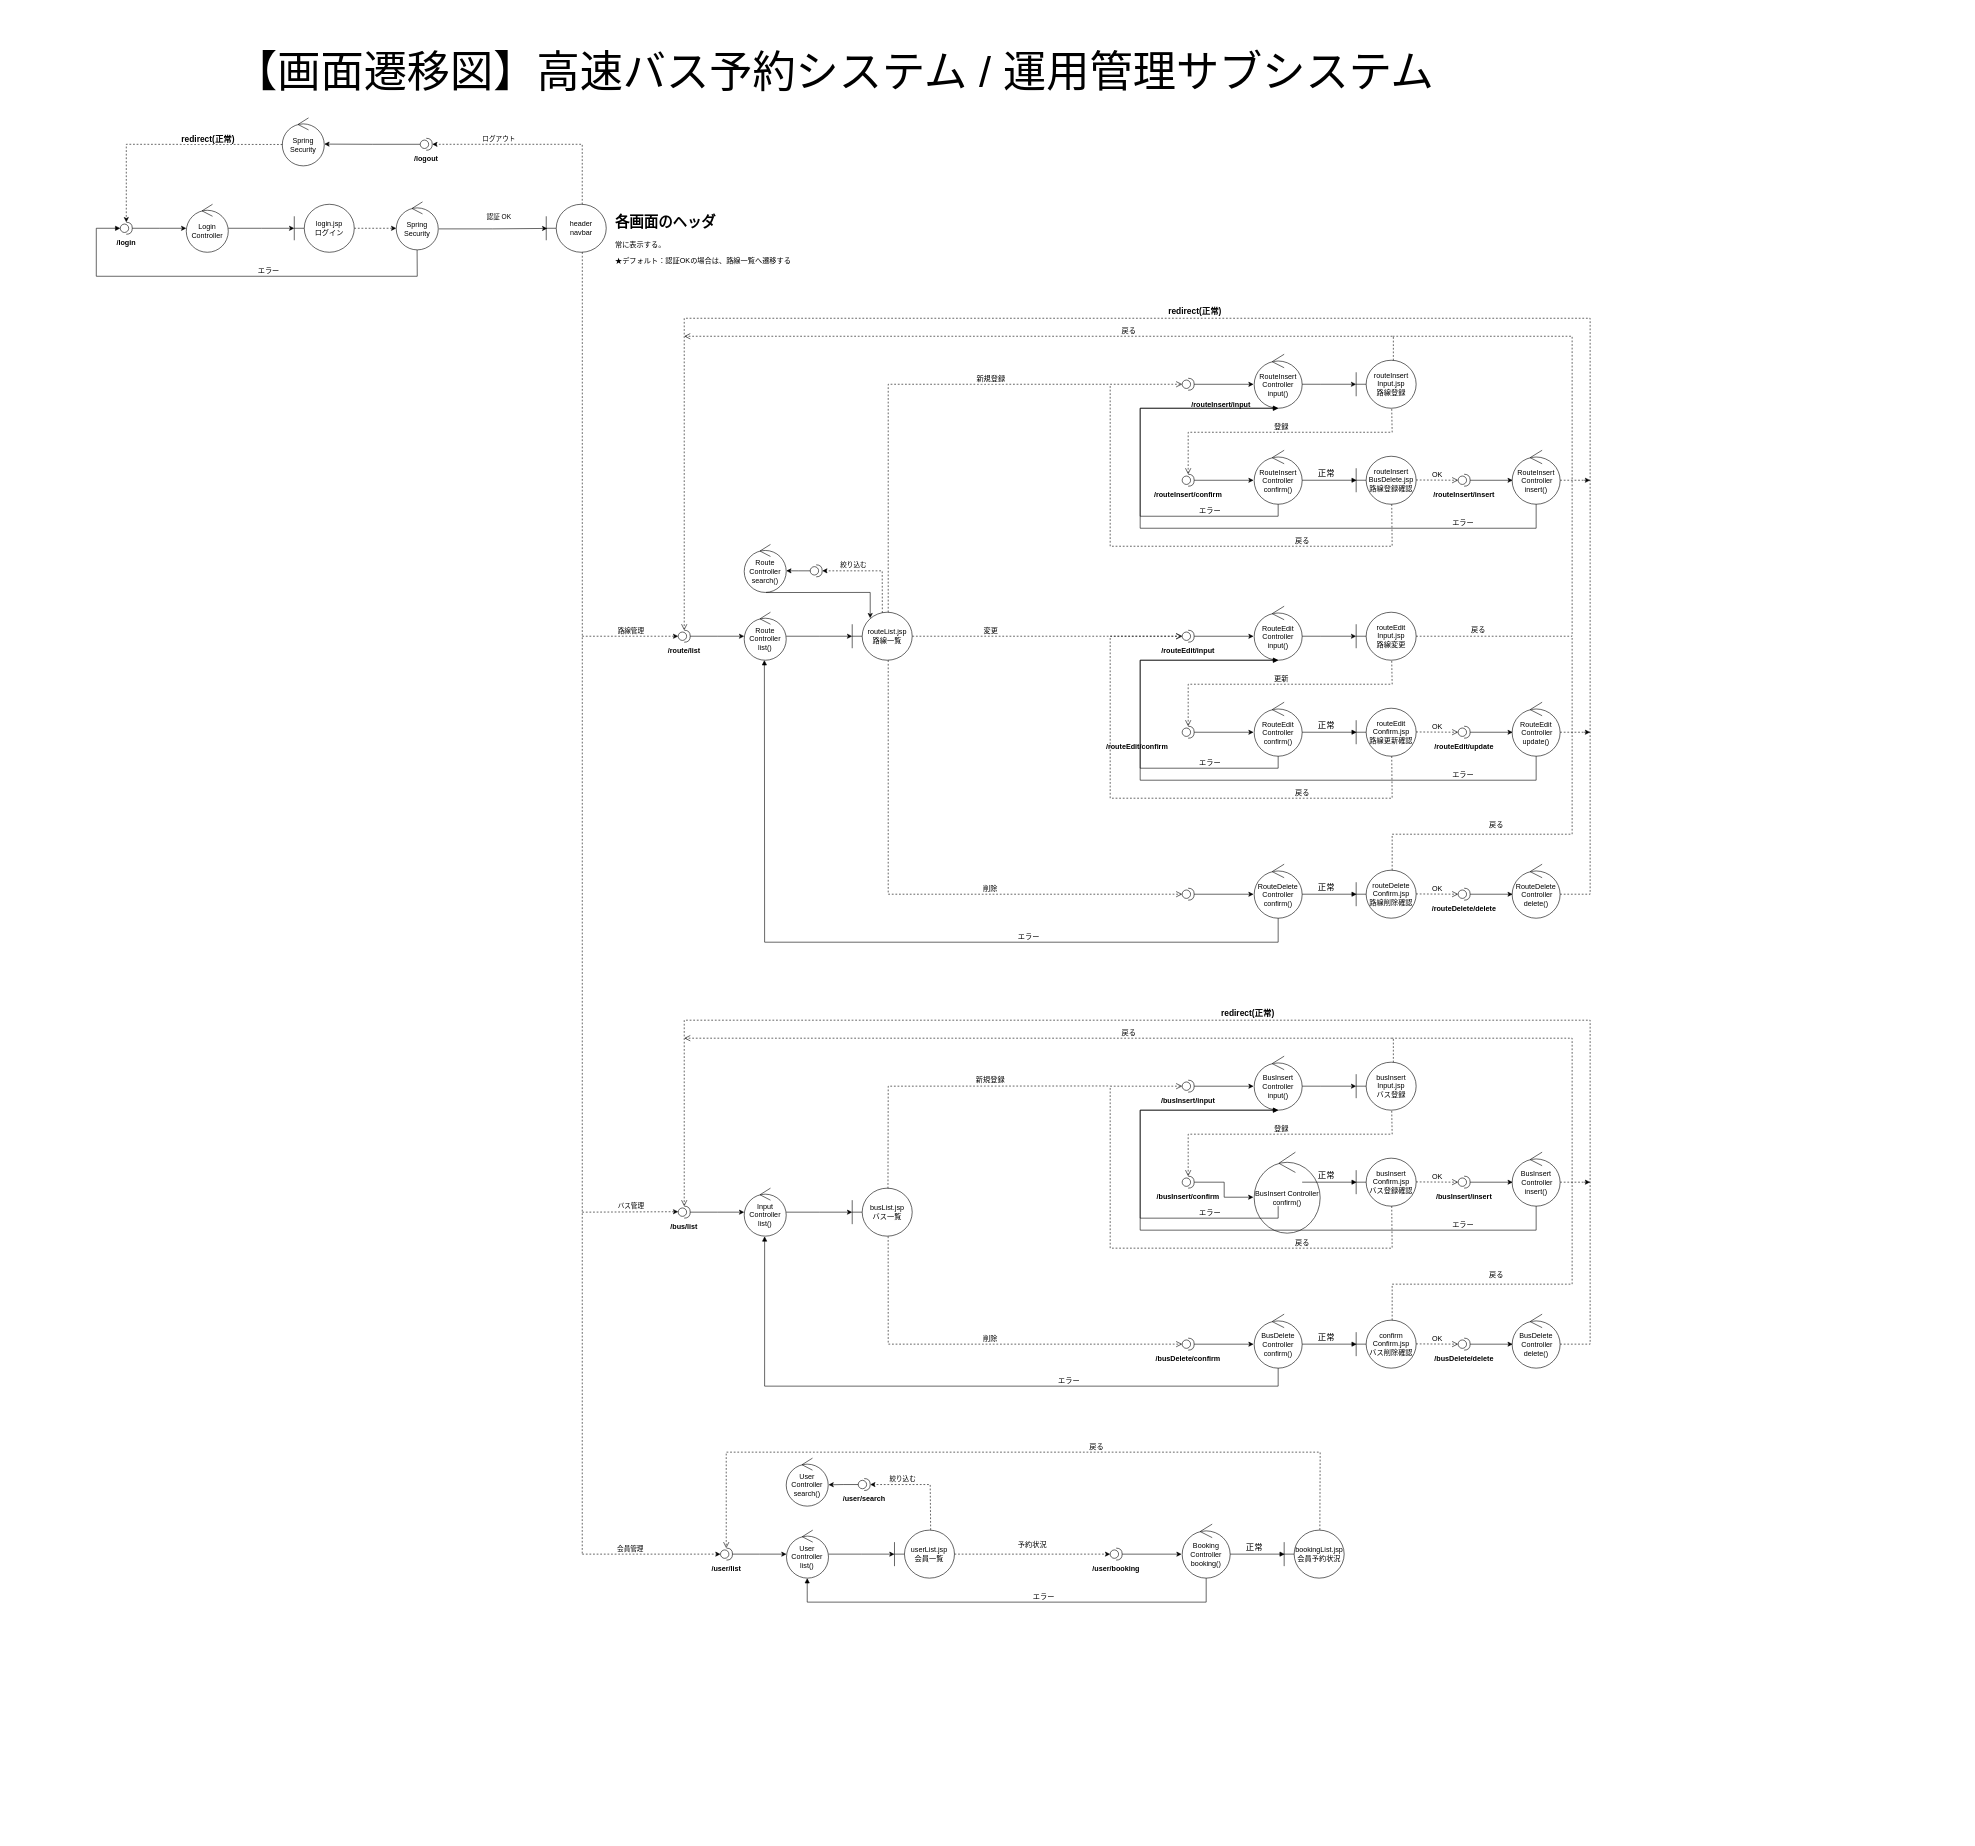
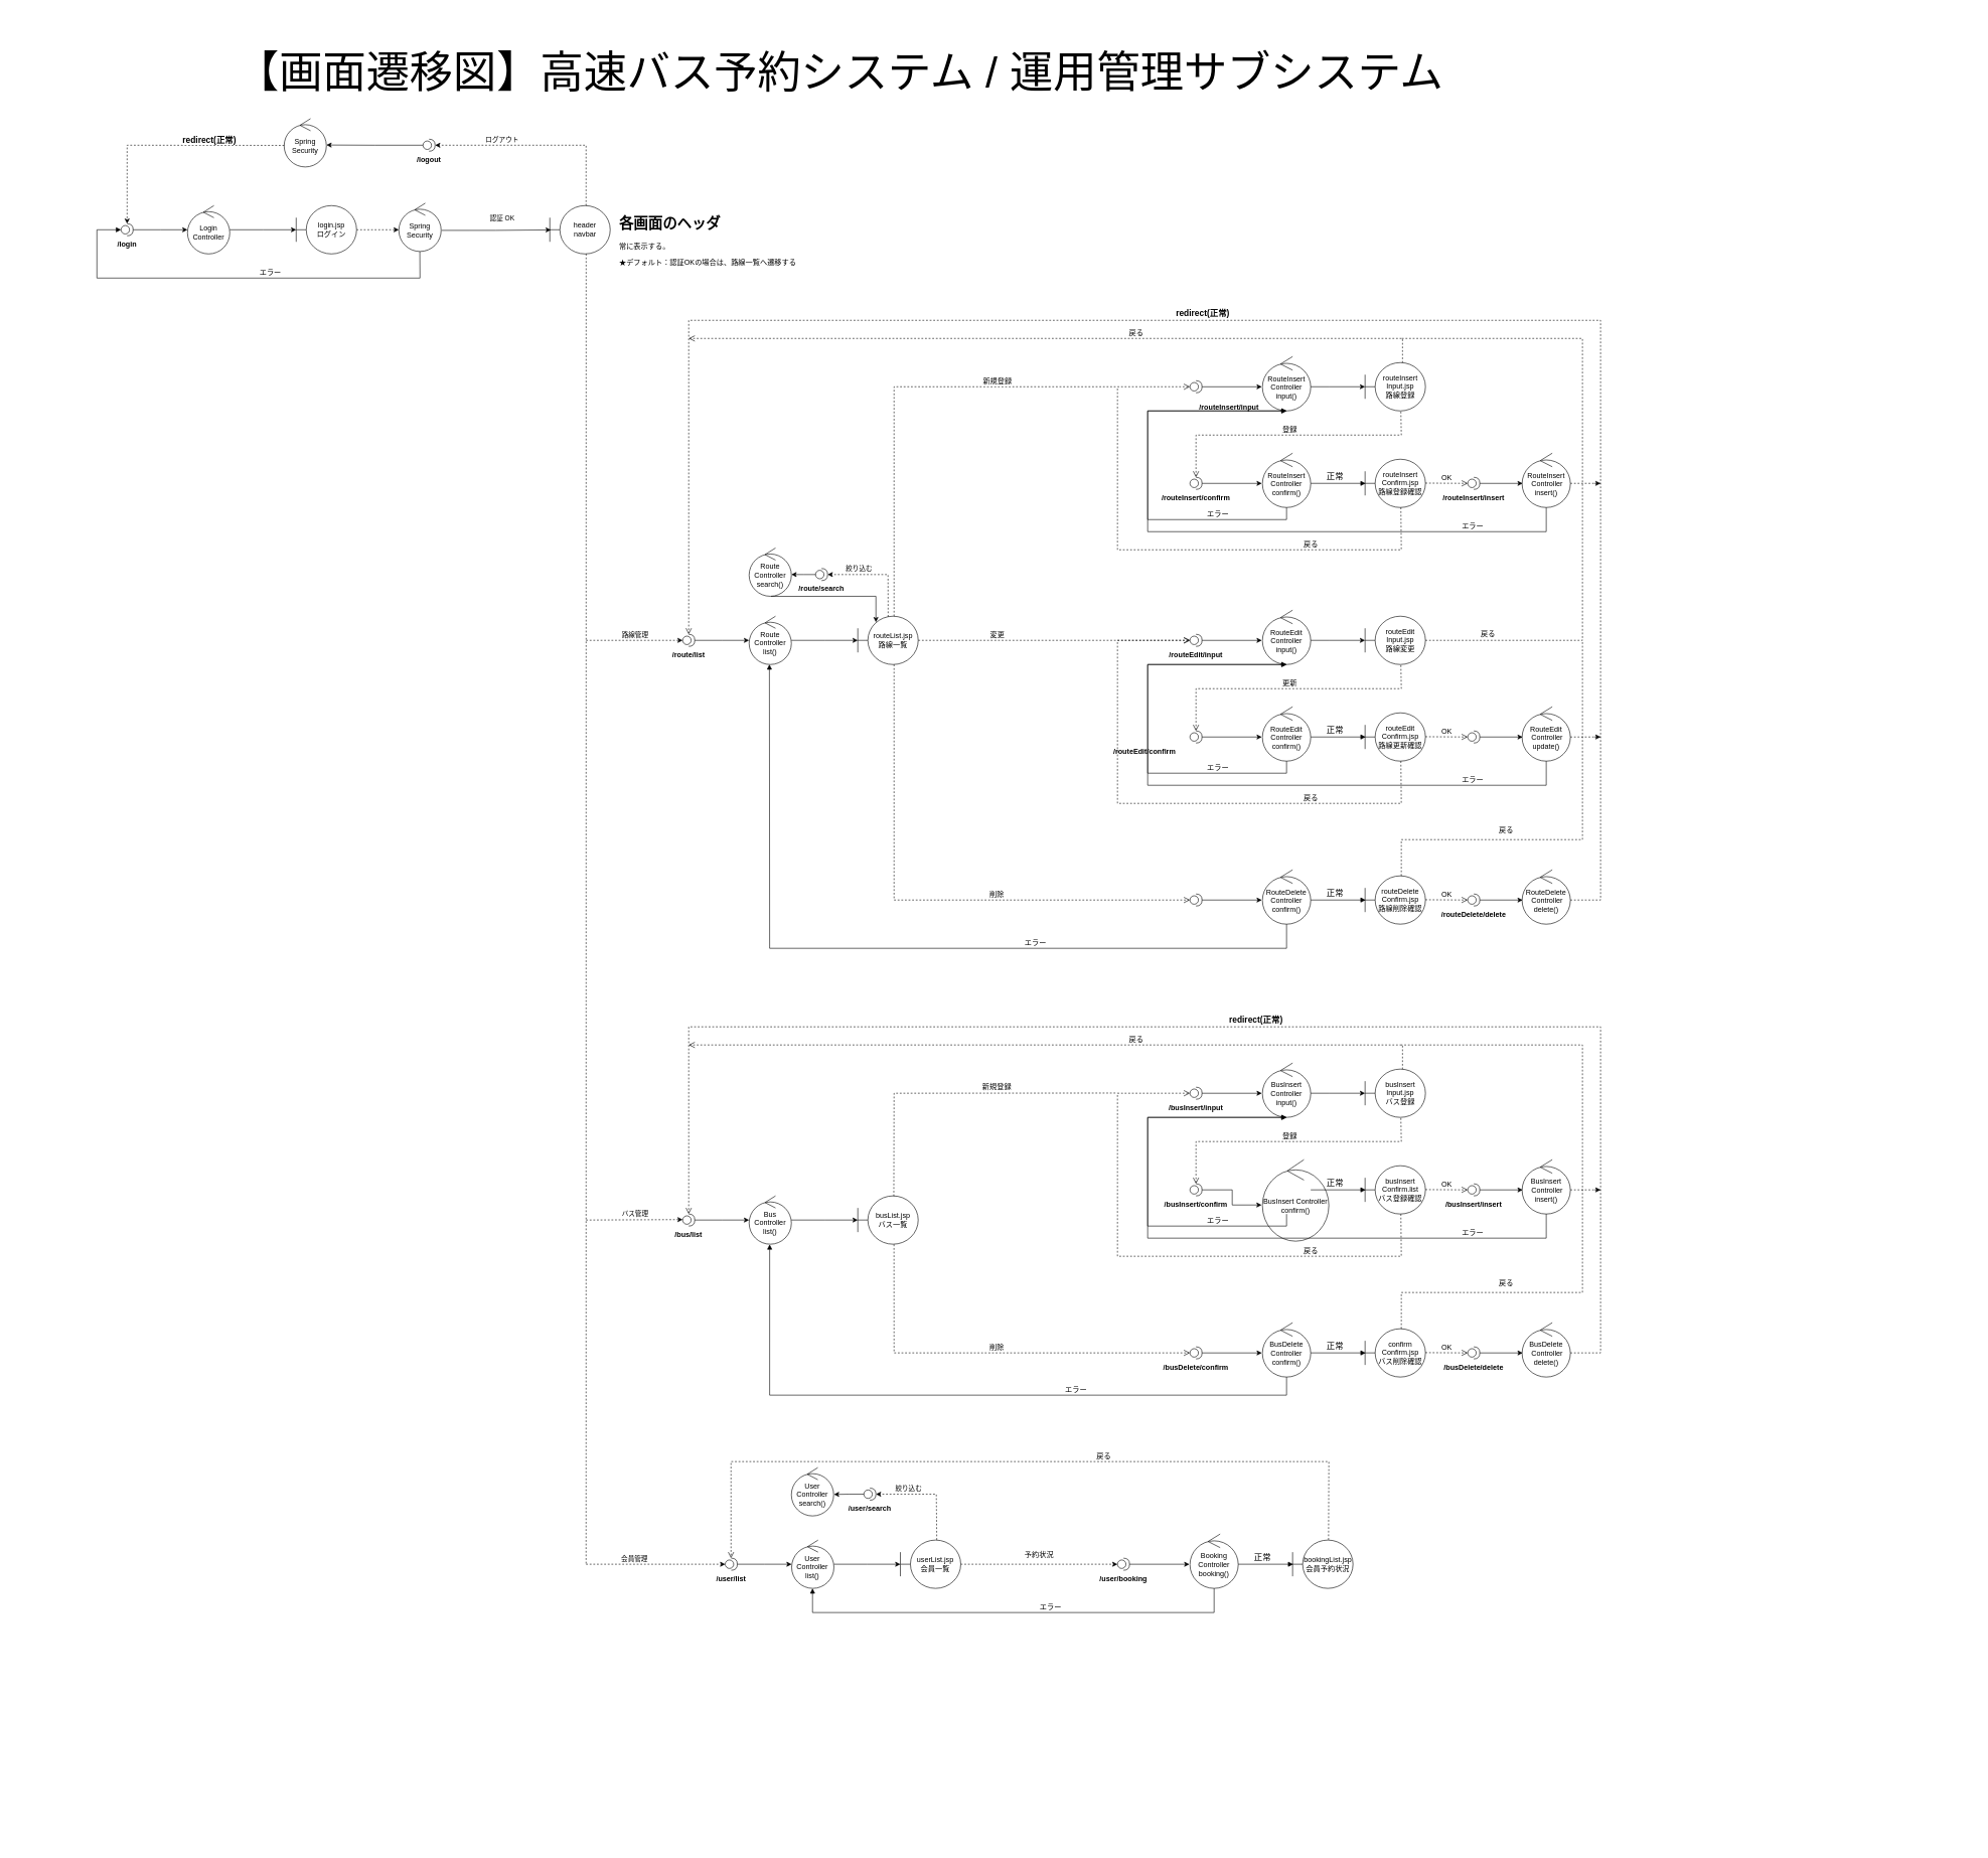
- <mxCell id="31" value="routeInsert&lt;br&gt;BusDelete.jsp&lt;br&gt;路線登録確認" style="shape=umlBoundary;whiteSpace=wrap;html=1;" parent="24" vertex="1"><mxGeometry x="410" y="170" width="100" height="80" as="geometry" /></mxCell>
+ <mxCell id="31" value="routeInsert&lt;br&gt;Confirm.jsp&lt;br&gt;路線登録確認" style="shape=umlBoundary;whiteSpace=wrap;html=1;" parent="24" vertex="1"><mxGeometry x="410" y="170" width="100" height="80" as="geometry" /></mxCell>
+ <mxCell id="79" value="/route/search" style="text;align=center;fontStyle=1;verticalAlign=middle;spacingLeft=3;spacingRight=3;strokeColor=none;rotatable=0;points=[[0,0.5],[1,0.5]];portConstraint=eastwest;" parent="15" vertex="1"><mxGeometry x="220" y="431" width="80" height="26" as="geometry" /></mxCell>
- <mxCell id="63" value="/routeEdit/update" style="text;align=center;fontStyle=1;verticalAlign=middle;spacingLeft=3;spacingRight=3;strokeColor=none;rotatable=0;points=[[0,0.5],[1,0.5]];portConstraint=eastwest;" parent="46" vertex="1"><mxGeometry x="550" y="220" width="80" height="26" as="geometry" /></mxCell>
- <mxCell id="116" value="busInsert&lt;br&gt;Confirm.jsp&lt;br&gt;バス登録確認" style="shape=umlBoundary;whiteSpace=wrap;html=1;" parent="109" vertex="1"><mxGeometry x="410" y="170" width="100" height="80" as="geometry" /></mxCell>
+ <mxCell id="116" value="busInsert&lt;br&gt;Confirm.list&lt;br&gt;バス登録確認" style="shape=umlBoundary;whiteSpace=wrap;html=1;" parent="109" vertex="1"><mxGeometry x="410" y="170" width="100" height="80" as="geometry" /></mxCell>
- <mxCell id="105" value="Input&lt;br&gt;Controller&lt;br&gt;list()" style="ellipse;shape=umlControl;whiteSpace=wrap;html=1;" parent="1" vertex="1"><mxGeometry x="1240" y="1980" width="70" height="80" as="geometry" /></mxCell>
+ <mxCell id="105" value="Bus&lt;br&gt;Controller&lt;br&gt;list()" style="ellipse;shape=umlControl;whiteSpace=wrap;html=1;" parent="1" vertex="1"><mxGeometry x="1240" y="1980" width="70" height="80" as="geometry" /></mxCell>
